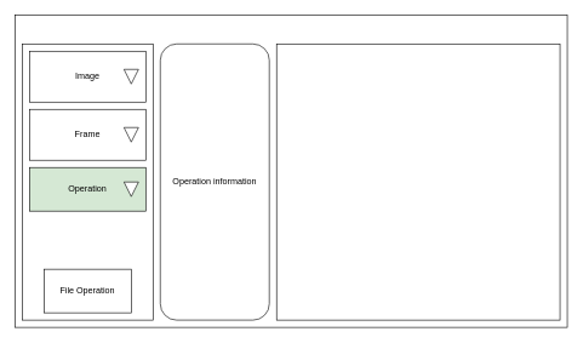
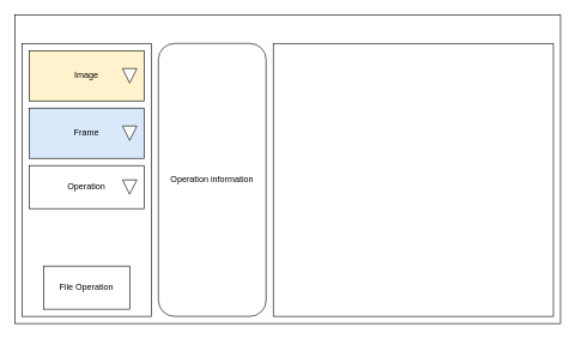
- <mxCell id="5" value="Image" style="rounded=0;whiteSpace=wrap;html=1;" vertex="1" parent="1"><mxGeometry x="40" y="70" width="160" height="70" as="geometry" /></mxCell>
+ <mxCell id="5" value="Image" style="rounded=0;whiteSpace=wrap;html=1;fillColor=#fff2cc;" vertex="1" parent="1"><mxGeometry x="40" y="70" width="160" height="70" as="geometry" /></mxCell>
- <mxCell id="7" value="Frame" style="rounded=0;whiteSpace=wrap;html=1;" vertex="1" parent="1"><mxGeometry x="40" y="150" width="160" height="70" as="geometry" /></mxCell>
+ <mxCell id="7" value="Frame" style="rounded=0;whiteSpace=wrap;html=1;fillColor=#dae8fc;" vertex="1" parent="1"><mxGeometry x="40" y="150" width="160" height="70" as="geometry" /></mxCell>
- <mxCell id="9" value="Operation" style="rounded=0;whiteSpace=wrap;html=1;fillColor=#d5e8d4;" vertex="1" parent="1"><mxGeometry x="40" y="230" width="160" height="60" as="geometry" /></mxCell>
+ <mxCell id="9" value="Operation" style="rounded=0;whiteSpace=wrap;html=1;" vertex="1" parent="1"><mxGeometry x="40" y="230" width="160" height="60" as="geometry" /></mxCell>
